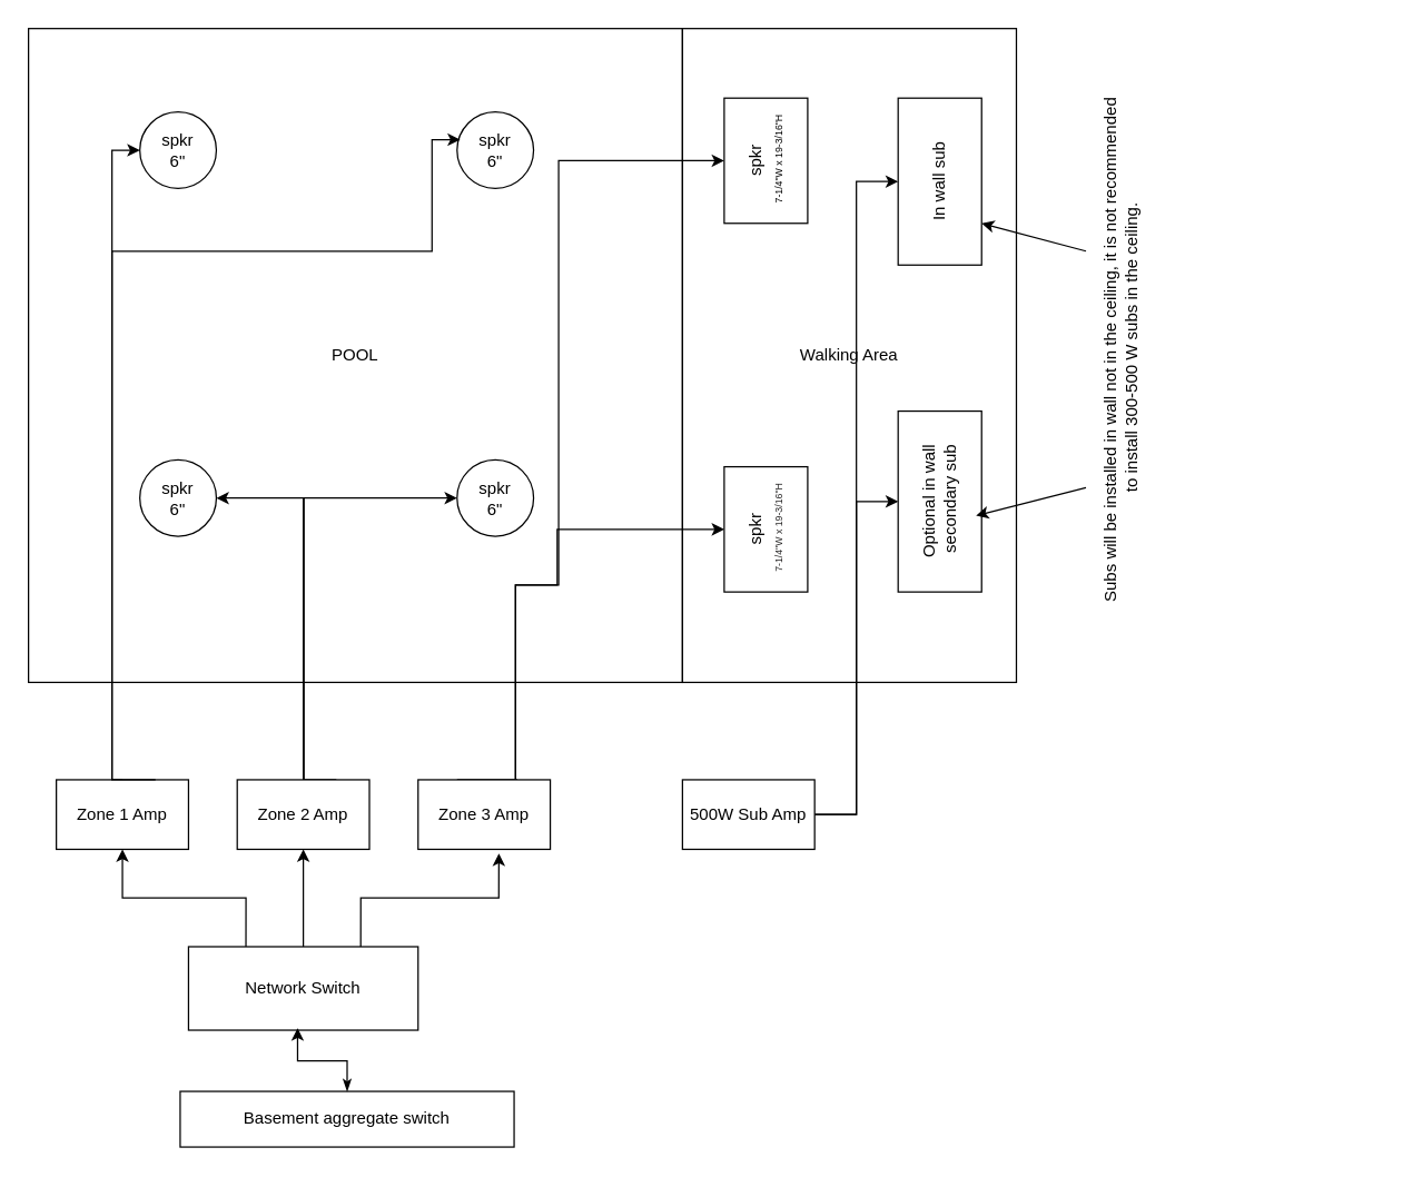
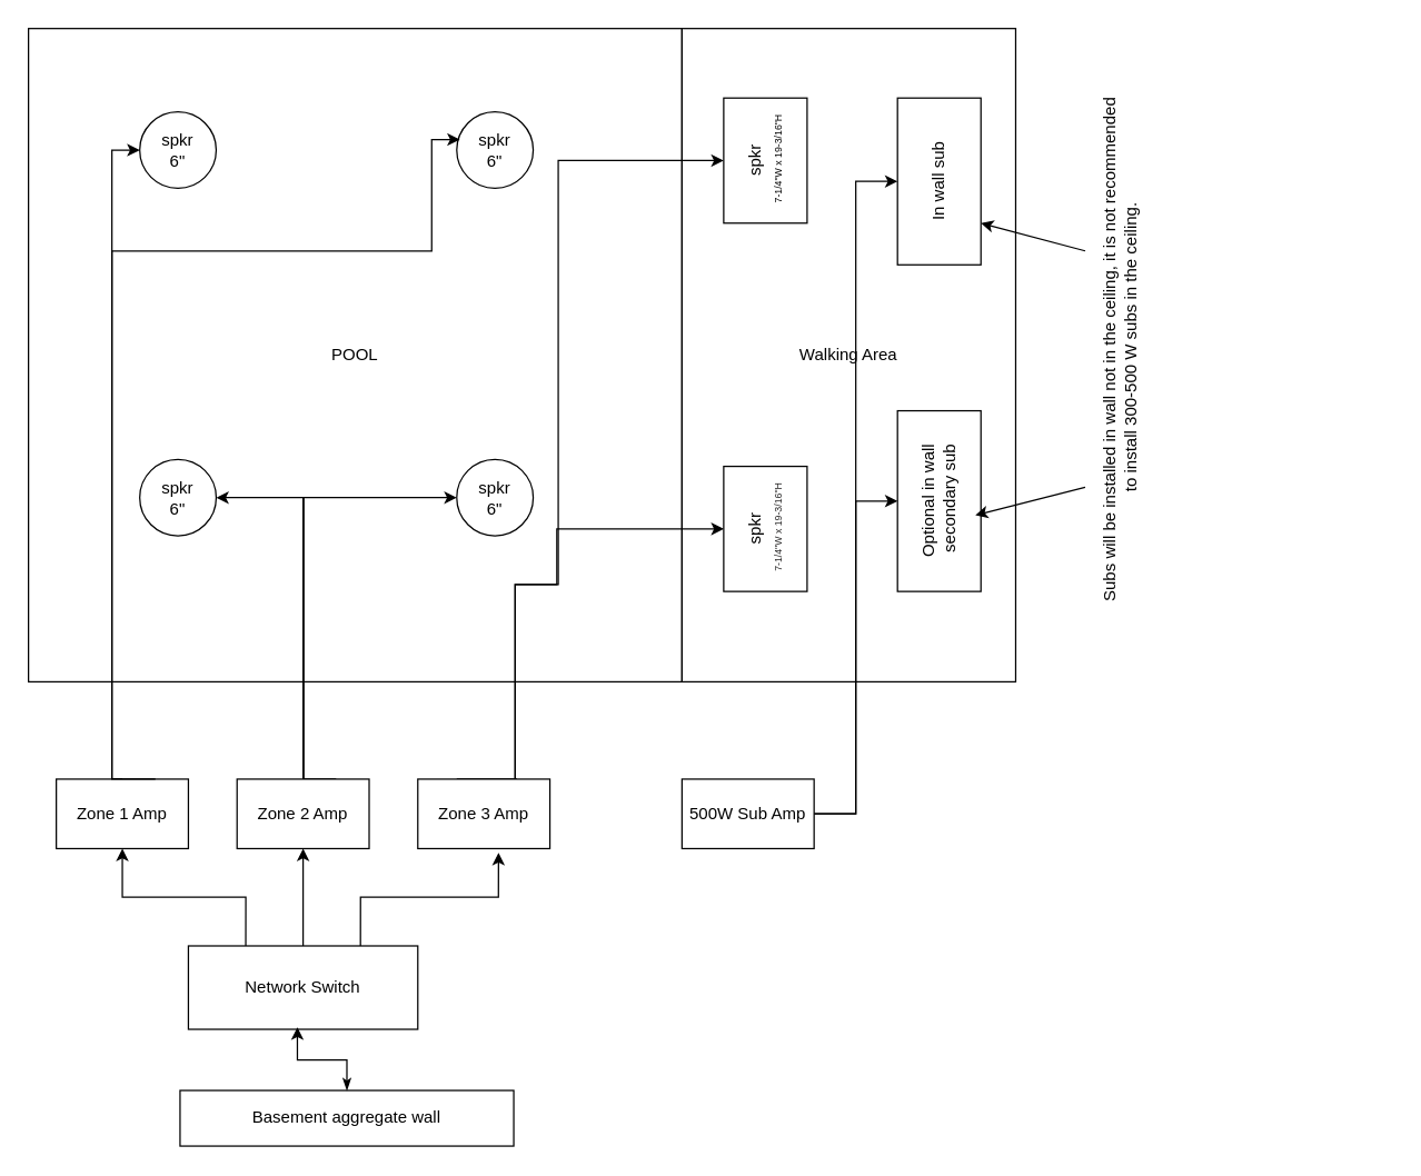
- <mxCell id="31" value="Basement aggregate switch" style="rounded=0;whiteSpace=wrap;html=1;" vertex="1" parent="1"><mxGeometry x="129" y="784" width="240" height="40" as="geometry" /></mxCell>
+ <mxCell id="31" value="Basement aggregate wall" style="rounded=0;whiteSpace=wrap;html=1;" vertex="1" parent="1"><mxGeometry x="129" y="784" width="240" height="40" as="geometry" /></mxCell>
